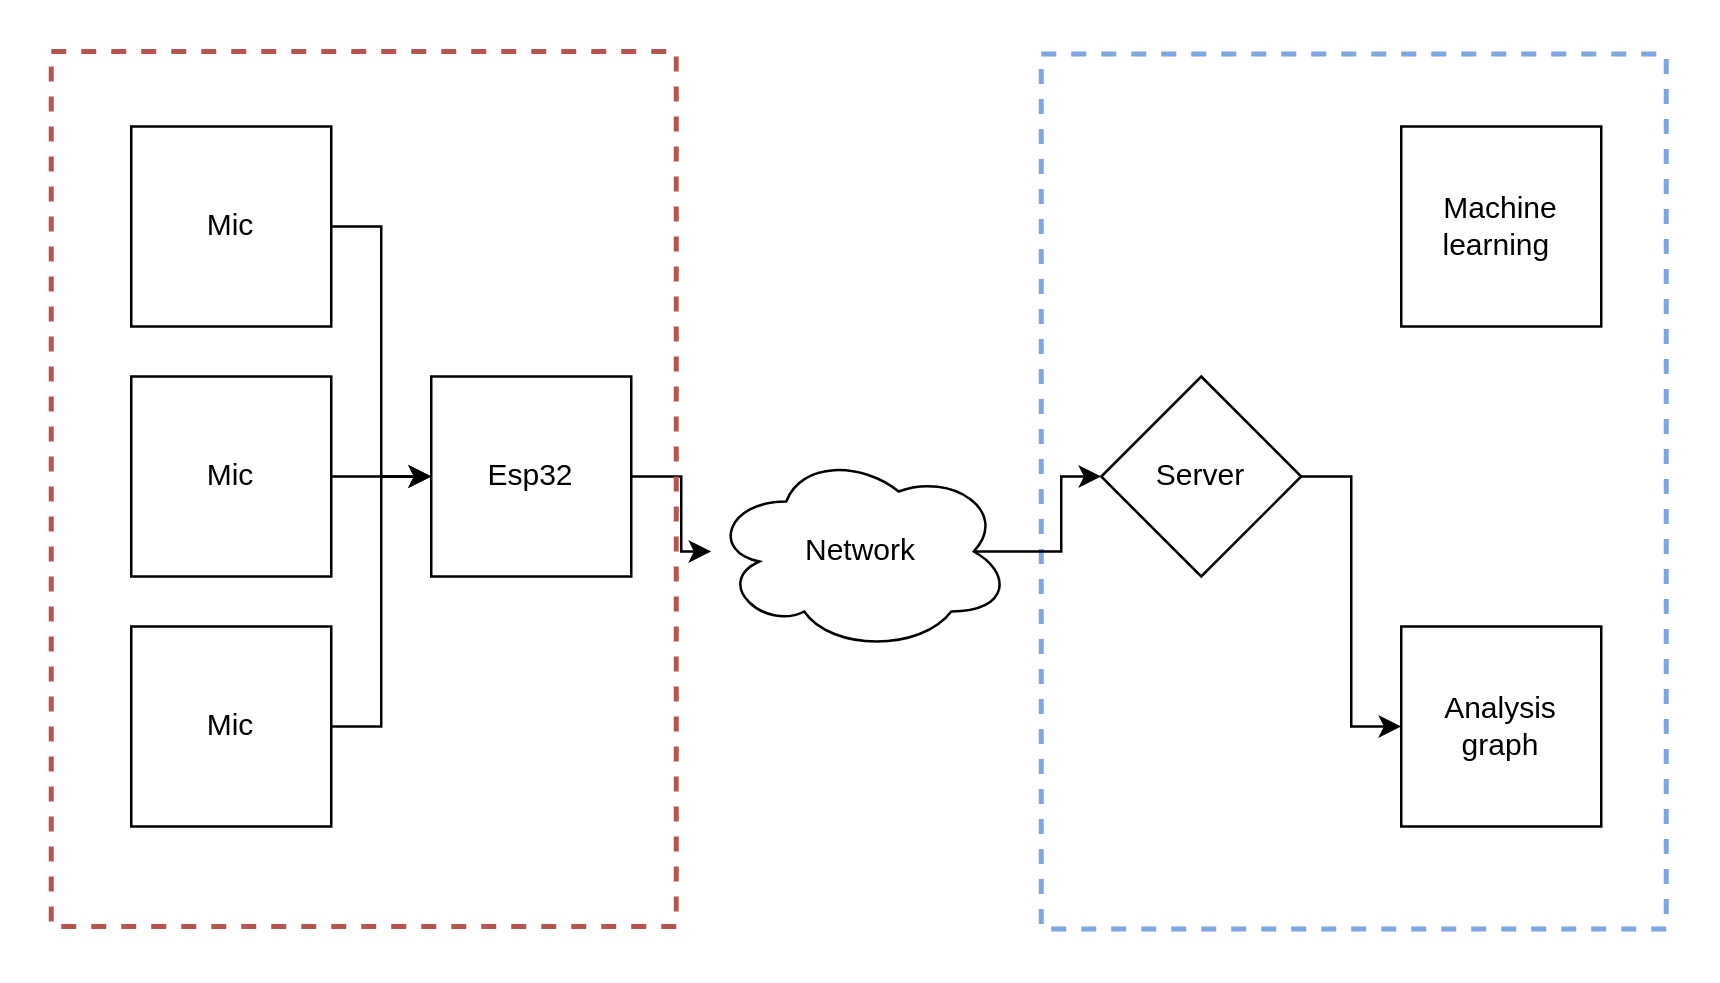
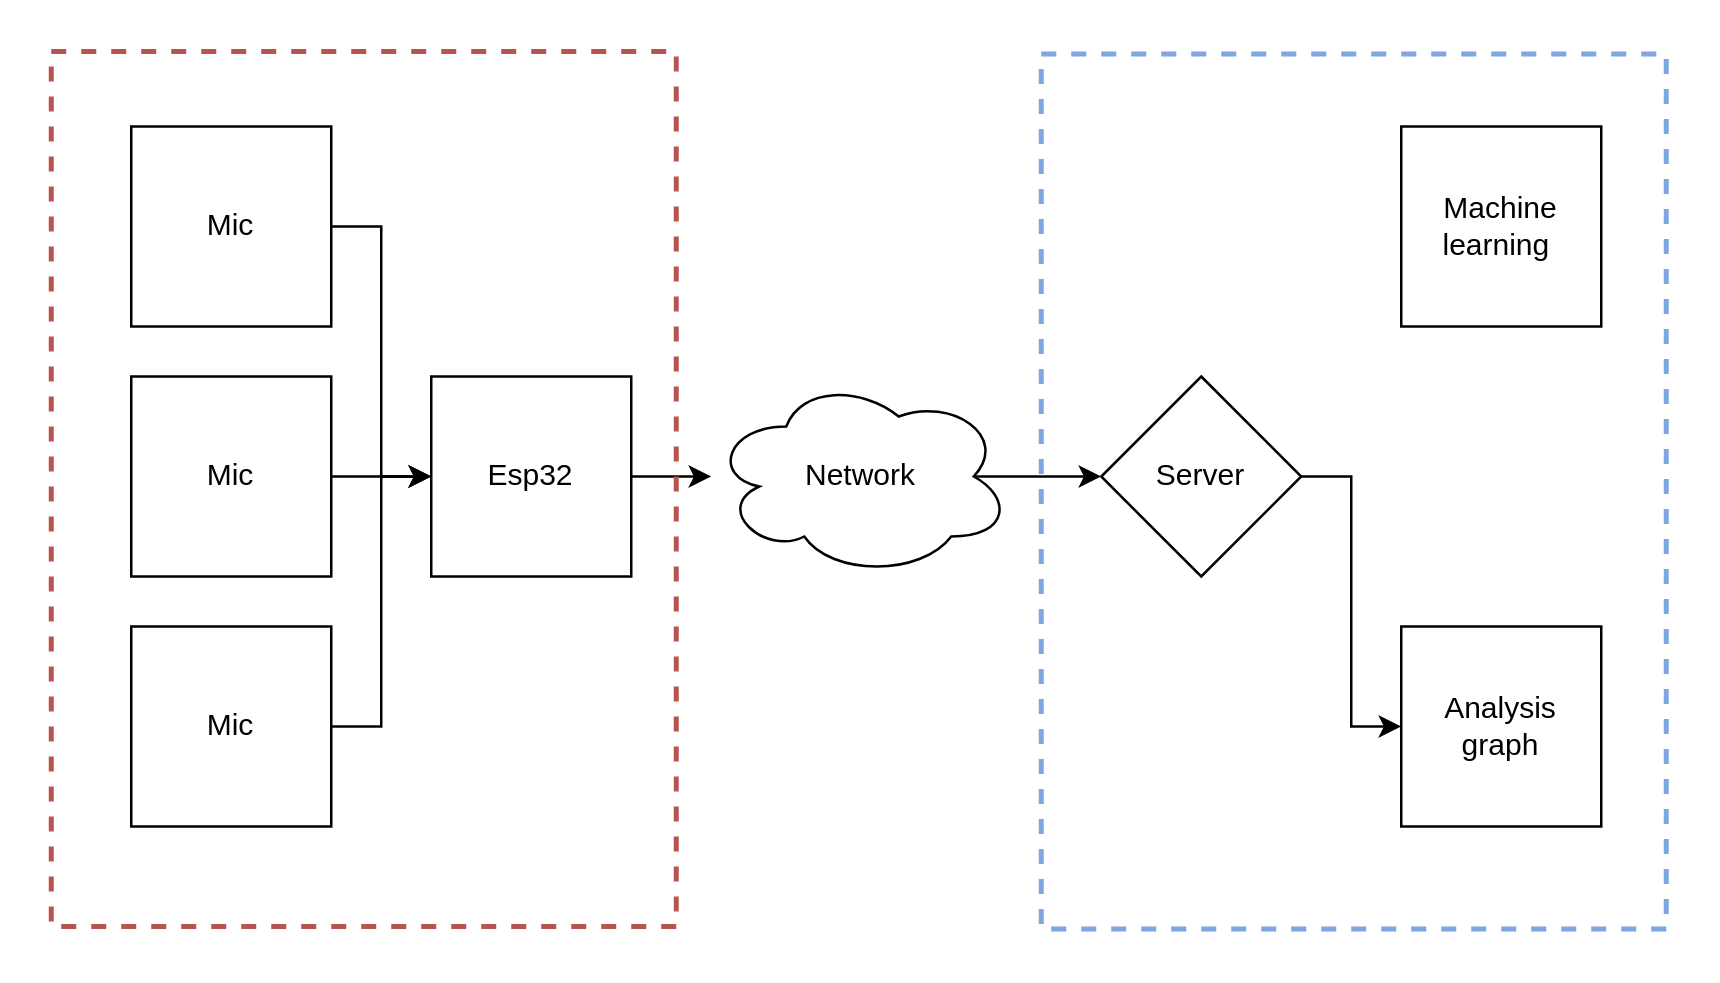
- <mxCell id="12" value="Network" style="ellipse;shape=cloud;whiteSpace=wrap;html=1;" parent="1" vertex="1"><mxGeometry x="284" y="180" width="120" height="80" as="geometry" /></mxCell>
+ <mxCell id="12" value="Network" style="ellipse;shape=cloud;whiteSpace=wrap;html=1;" parent="1" vertex="1"><mxGeometry x="284" y="150" width="120" height="80" as="geometry" /></mxCell>
